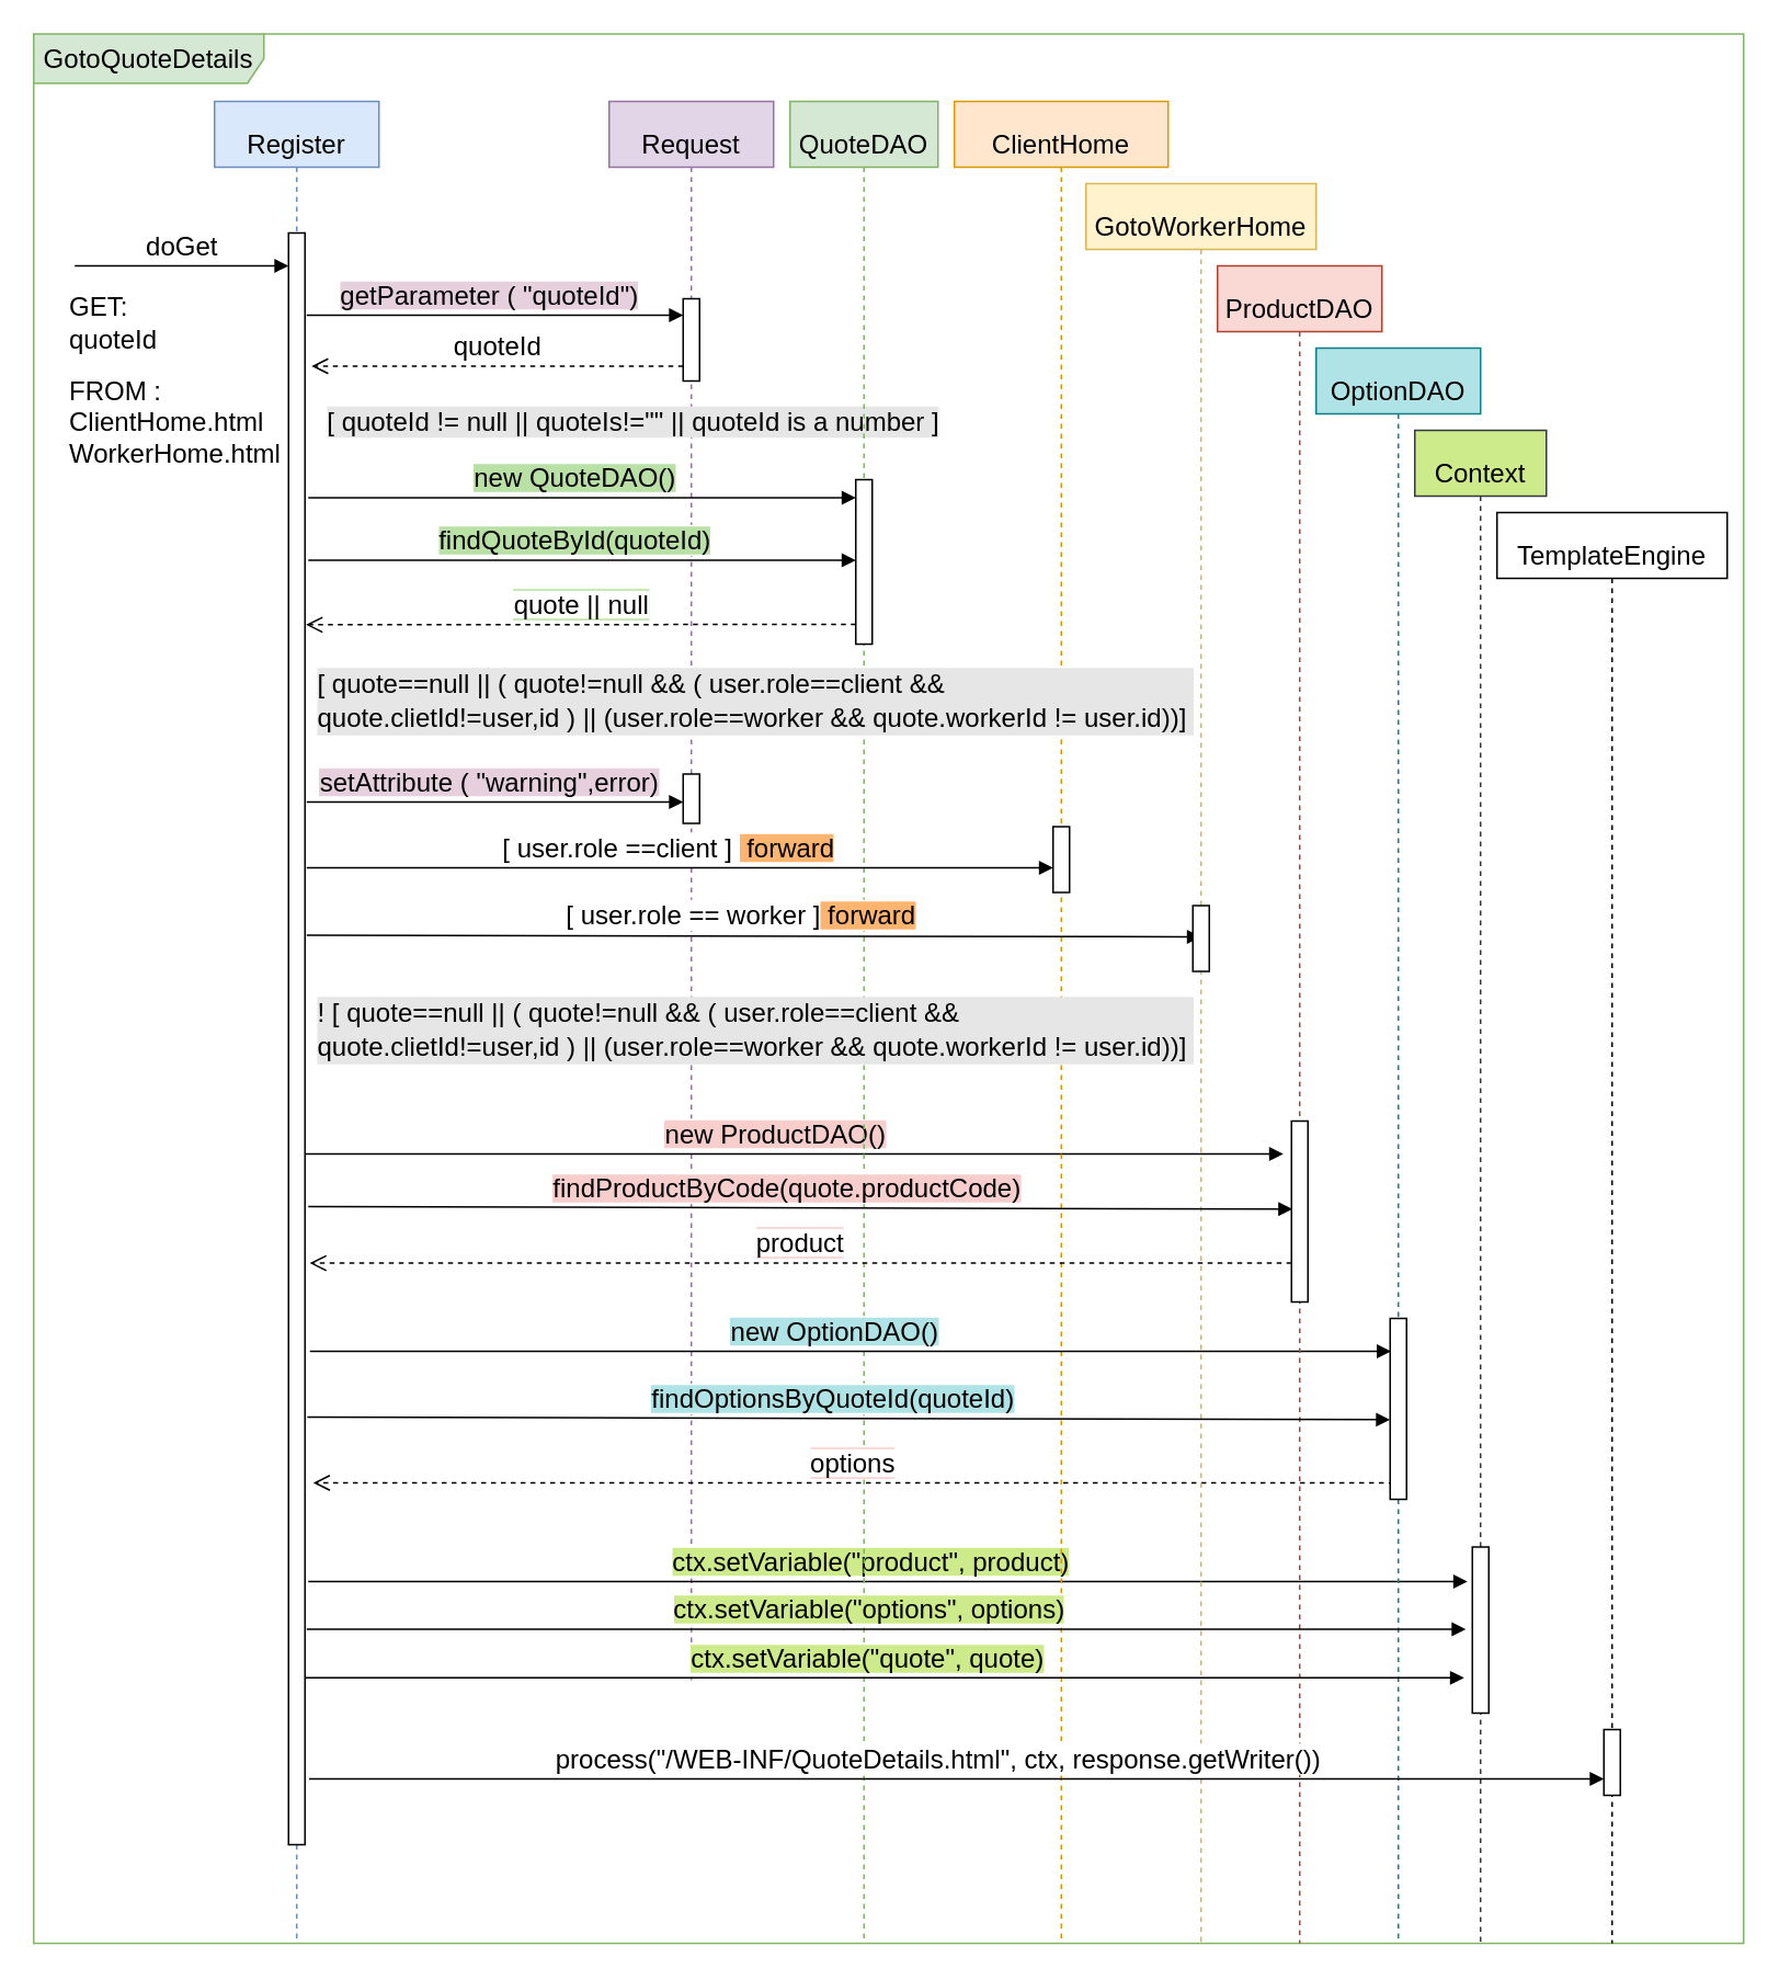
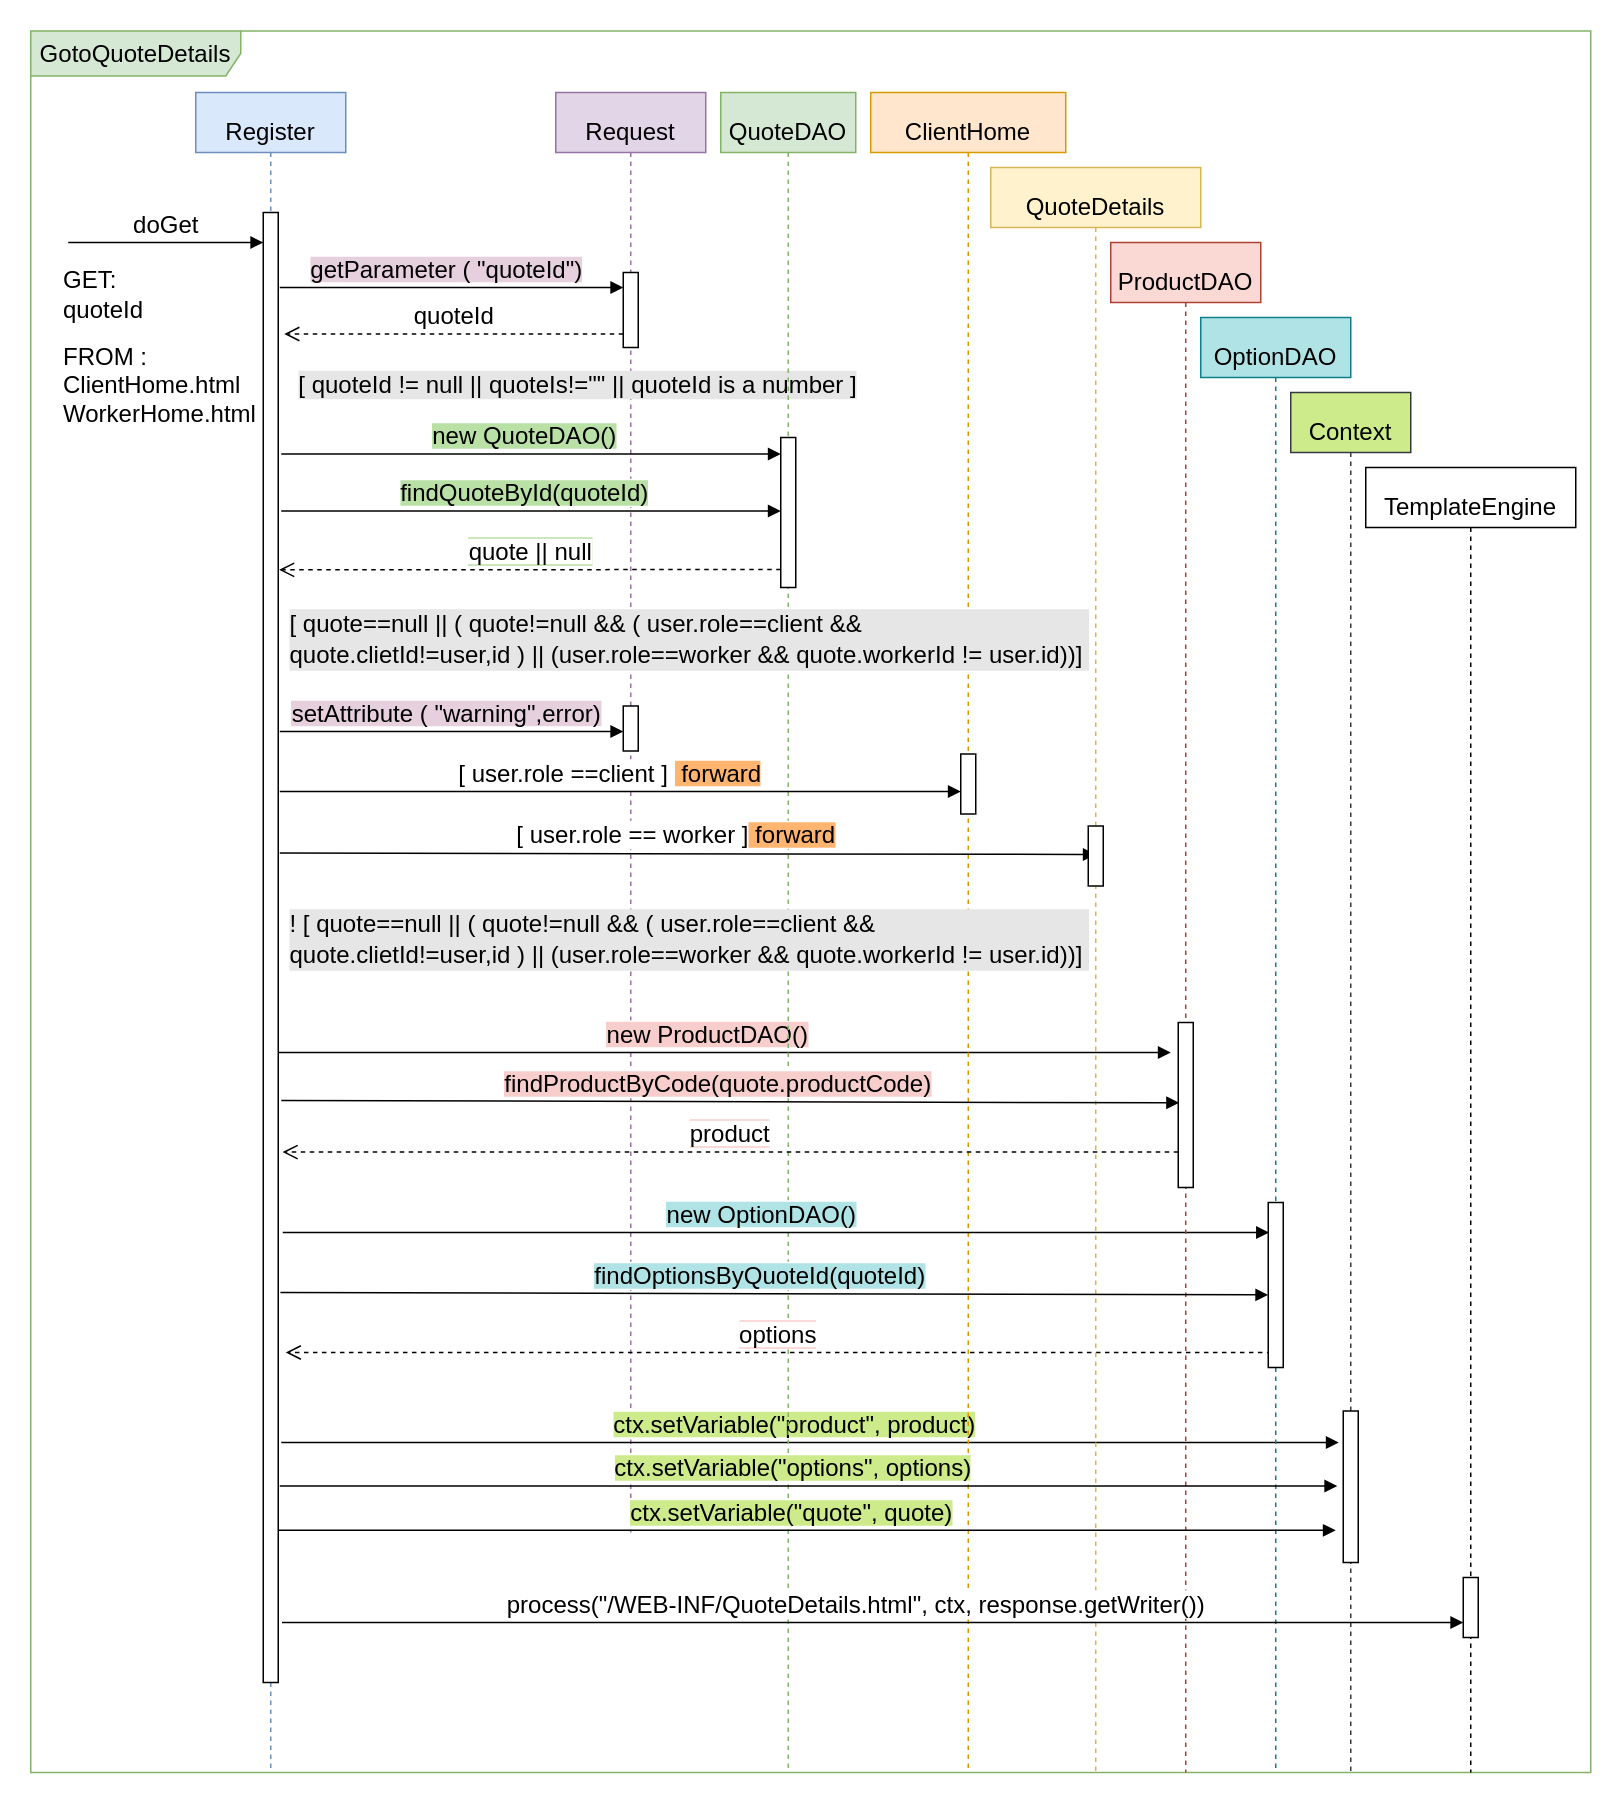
- <mxCell id="29" value="&lt;p style=&quot;line-height: 0.4;&quot;&gt;&lt;/p&gt;&lt;blockquote style=&quot;margin: 0px 0px 0px 40px; border: none; padding: 0px; line-height: 0.6;&quot;&gt;&lt;/blockquote&gt;&lt;span style=&quot;font-size: 16px;&quot;&gt;GotoWorkerHome&lt;/span&gt;&lt;br&gt;&lt;p&gt;&lt;/p&gt;" style="shape=umlLifeline;perimeter=lifelinePerimeter;whiteSpace=wrap;html=1;container=1;collapsible=0;recursiveResize=0;outlineConnect=0;fontSize=33;align=center;fillColor=#fff2cc;strokeColor=#d6b656;" vertex="1" parent="1"><mxGeometry x="660" y="111" width="140" height="1070" as="geometry" /></mxCell>
+ <mxCell id="29" value="&lt;p style=&quot;line-height: 0.4;&quot;&gt;&lt;/p&gt;&lt;blockquote style=&quot;margin: 0px 0px 0px 40px; border: none; padding: 0px; line-height: 0.6;&quot;&gt;&lt;/blockquote&gt;&lt;span style=&quot;font-size: 16px;&quot;&gt;QuoteDetails&lt;/span&gt;&lt;br&gt;&lt;p&gt;&lt;/p&gt;" style="shape=umlLifeline;perimeter=lifelinePerimeter;whiteSpace=wrap;html=1;container=1;collapsible=0;recursiveResize=0;outlineConnect=0;fontSize=33;align=center;fillColor=#fff2cc;strokeColor=#d6b656;" vertex="1" parent="1"><mxGeometry x="660" y="111" width="140" height="1070" as="geometry" /></mxCell>
